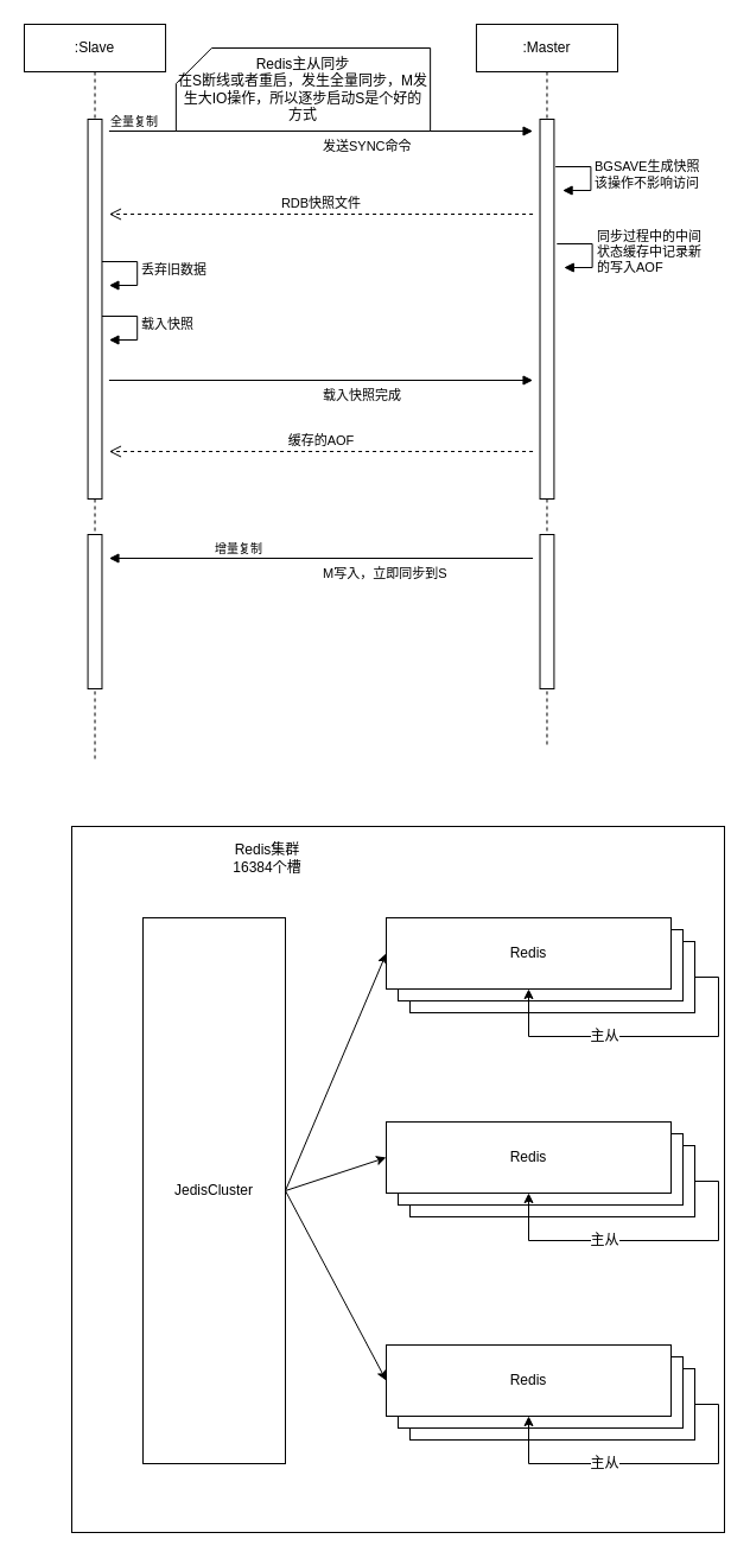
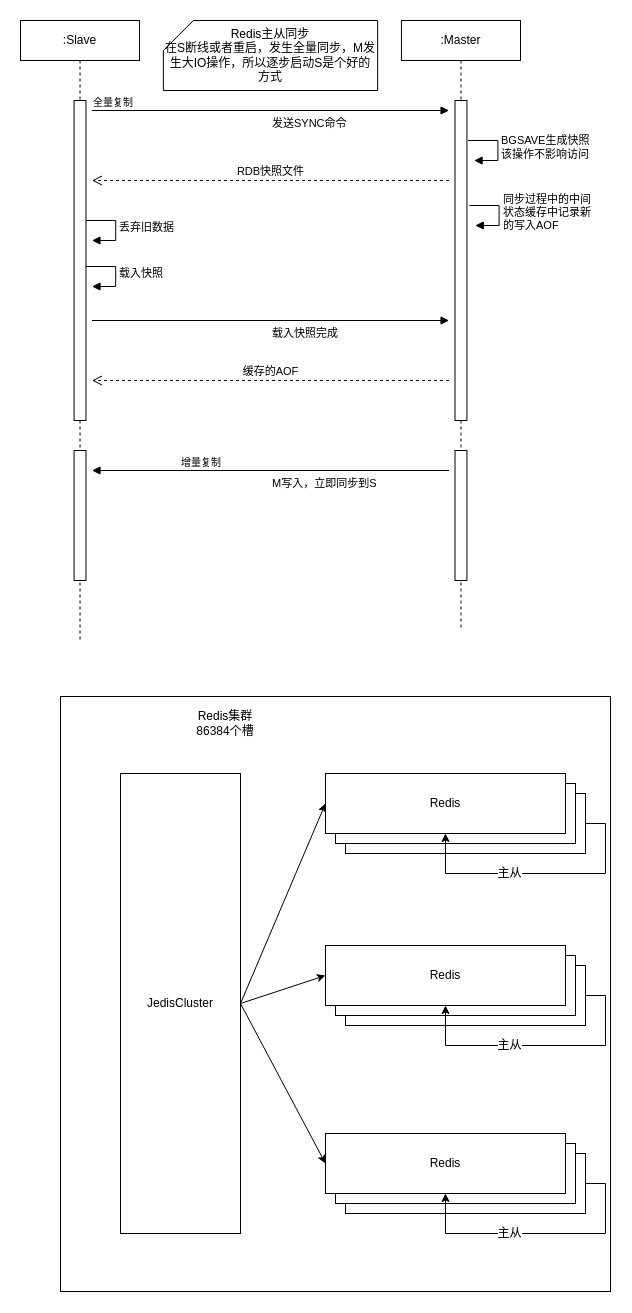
- <mxCell id="21" value="Redis主从同步&lt;br&gt;在S断线或者重启，发生全量同步，M发生大IO操作，所以逐步启动S是个好的方式" style="shape=card;whiteSpace=wrap;html=1;" vertex="1" parent="2"><mxGeometry x="127.857" y="20" width="214.286" height="70" as="geometry" /></mxCell>
+ <mxCell id="21" value="Redis主从同步&lt;br&gt;在S断线或者重启，发生全量同步，M发生大IO操作，所以逐步启动S是个好的方式" style="shape=card;whiteSpace=wrap;html=1;" vertex="1" parent="2"><mxGeometry x="142.857" width="214.286" height="70" as="geometry" /></mxCell>
- <mxCell id="42" value="Redis集群&lt;br&gt;16384个槽&lt;br&gt;" style="text;html=1;strokeColor=none;fillColor=none;align=center;verticalAlign=middle;whiteSpace=wrap;rounded=0;" vertex="1" parent="22"><mxGeometry x="120" y="17" width="90" height="20" as="geometry" /></mxCell>
+ <mxCell id="42" value="Redis集群&lt;br&gt;86384个槽&lt;br&gt;" style="text;html=1;strokeColor=none;fillColor=none;align=center;verticalAlign=middle;whiteSpace=wrap;rounded=0;" vertex="1" parent="22"><mxGeometry x="120" y="17" width="90" height="20" as="geometry" /></mxCell>
